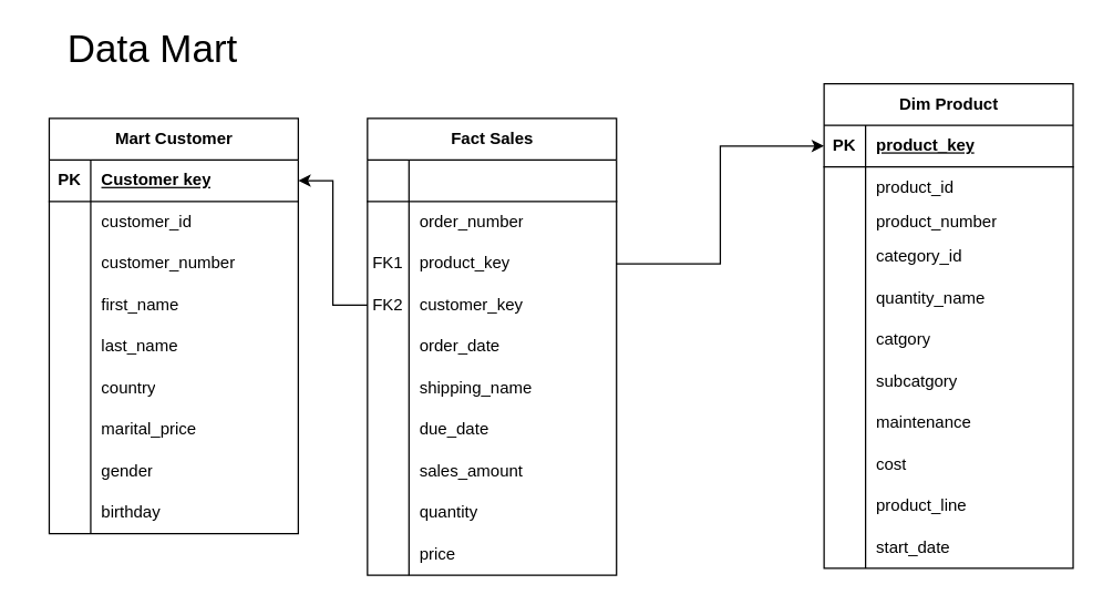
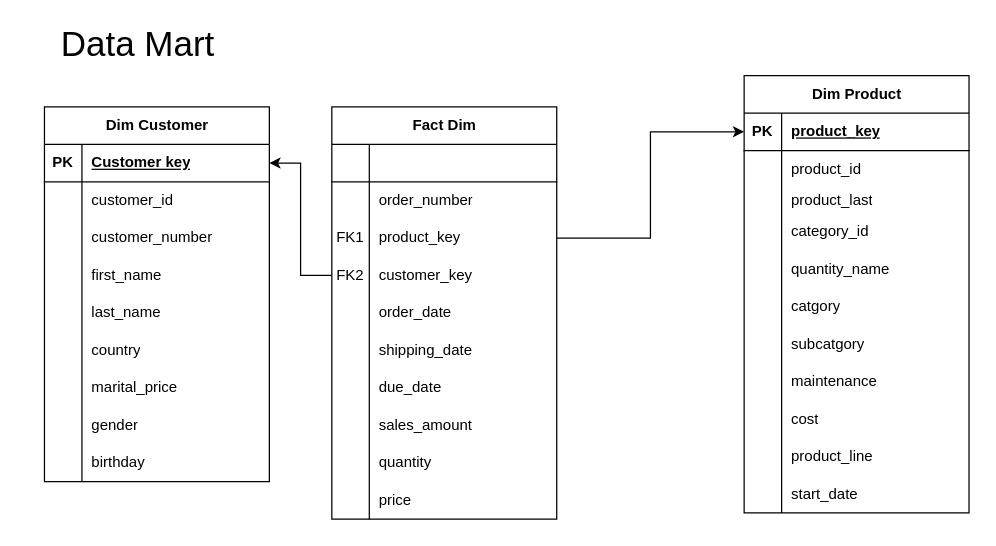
- <mxCell id="2" value="Mart Customer" style="shape=table;startSize=30;container=1;collapsible=1;childLayout=tableLayout;fixedRows=1;rowLines=0;fontStyle=1;align=center;resizeLast=1;html=1;" vertex="1" parent="1"><mxGeometry x="35" y="85" width="180" height="300" as="geometry" /></mxCell>
+ <mxCell id="2" value="Dim Customer" style="shape=table;startSize=30;container=1;collapsible=1;childLayout=tableLayout;fixedRows=1;rowLines=0;fontStyle=1;align=center;resizeLast=1;html=1;" vertex="1" parent="1"><mxGeometry x="35" y="85" width="180" height="300" as="geometry" /></mxCell>
- <mxCell id="64" value="Fact Sales" style="shape=table;startSize=30;container=1;collapsible=1;childLayout=tableLayout;fixedRows=1;rowLines=0;fontStyle=1;align=center;resizeLast=1;html=1;" vertex="1" parent="1"><mxGeometry x="265" y="85" width="180" height="330" as="geometry" /></mxCell>
+ <mxCell id="64" value="Fact Dim" style="shape=table;startSize=30;container=1;collapsible=1;childLayout=tableLayout;fixedRows=1;rowLines=0;fontStyle=1;align=center;resizeLast=1;html=1;" vertex="1" parent="1"><mxGeometry x="265" y="85" width="180" height="330" as="geometry" /></mxCell>
- <mxCell id="39" value="product_number" style="shape=partialRectangle;connectable=0;fillColor=none;top=0;left=0;bottom=0;right=0;align=left;spacingLeft=6;overflow=hidden;whiteSpace=wrap;html=1;" vertex="1" parent="37"><mxGeometry x="30" width="150" height="20" as="geometry"><mxRectangle width="150" height="20" as="alternateBounds" /></mxGeometry></mxCell>
+ <mxCell id="39" value="product_last" style="shape=partialRectangle;connectable=0;fillColor=none;top=0;left=0;bottom=0;right=0;align=left;spacingLeft=6;overflow=hidden;whiteSpace=wrap;html=1;" vertex="1" parent="37"><mxGeometry x="30" width="150" height="20" as="geometry"><mxRectangle width="150" height="20" as="alternateBounds" /></mxGeometry></mxCell>
- <mxCell id="82" value="shipping_name" style="shape=partialRectangle;connectable=0;fillColor=none;top=0;left=0;bottom=0;right=0;align=left;spacingLeft=6;overflow=hidden;whiteSpace=wrap;html=1;" vertex="1" parent="80"><mxGeometry x="30" width="150" height="30" as="geometry"><mxRectangle width="150" height="30" as="alternateBounds" /></mxGeometry></mxCell>
+ <mxCell id="82" value="shipping_date" style="shape=partialRectangle;connectable=0;fillColor=none;top=0;left=0;bottom=0;right=0;align=left;spacingLeft=6;overflow=hidden;whiteSpace=wrap;html=1;" vertex="1" parent="80"><mxGeometry x="30" width="150" height="30" as="geometry"><mxRectangle width="150" height="30" as="alternateBounds" /></mxGeometry></mxCell>
